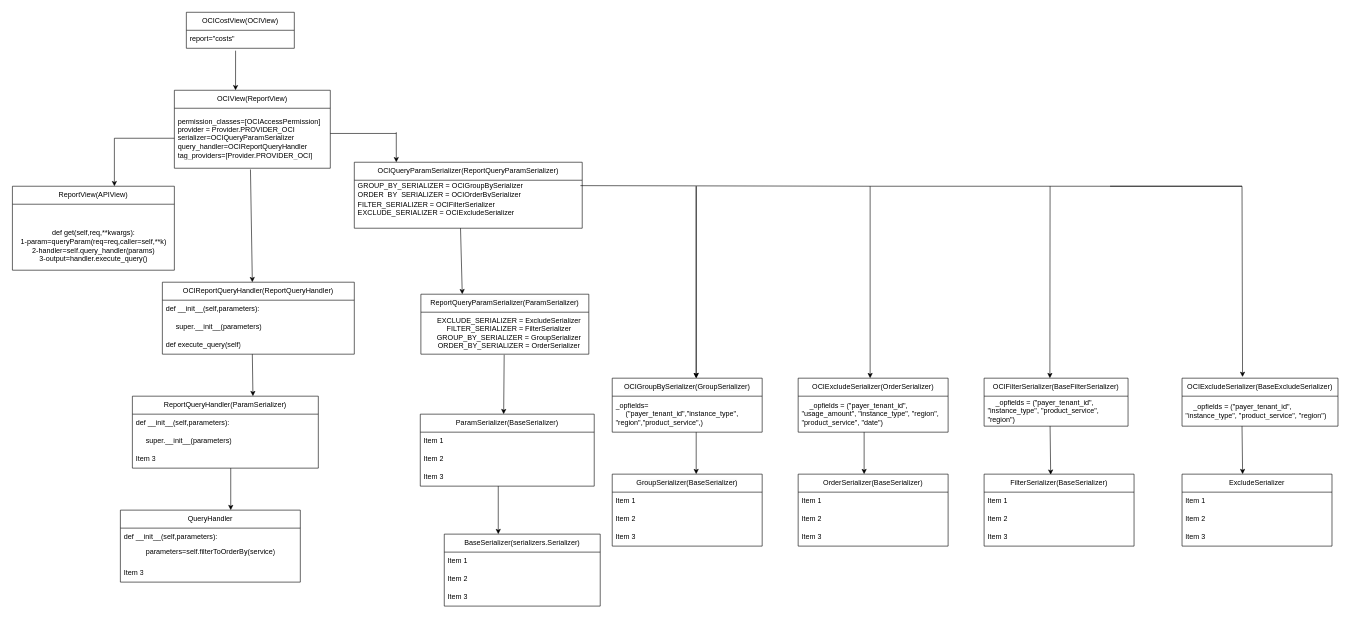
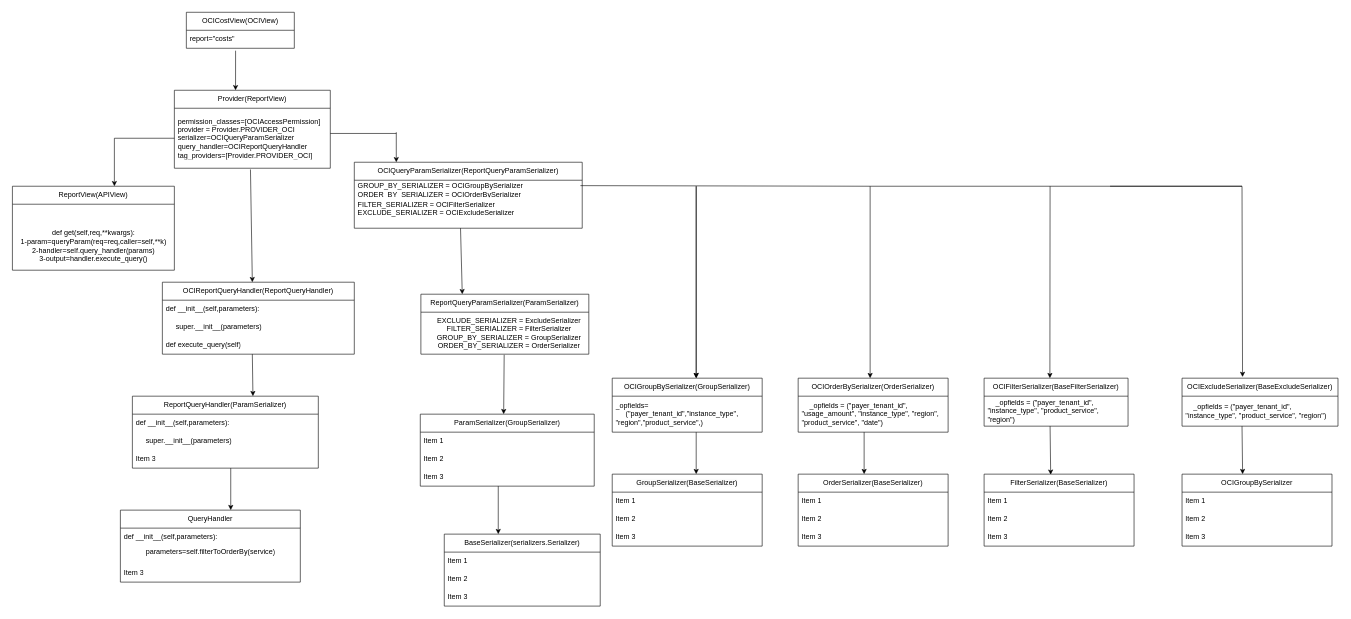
- <mxCell id="5" value="OCIView(ReportView)" style="swimlane;fontStyle=0;childLayout=stackLayout;horizontal=1;startSize=30;horizontalStack=0;resizeParent=1;resizeParentMax=0;resizeLast=0;collapsible=1;marginBottom=0;whiteSpace=wrap;html=1;" vertex="1" parent="1"><mxGeometry x="290" y="150" width="260" height="130" as="geometry" /></mxCell>
+ <mxCell id="5" value="Provider(ReportView)" style="swimlane;fontStyle=0;childLayout=stackLayout;horizontal=1;startSize=30;horizontalStack=0;resizeParent=1;resizeParentMax=0;resizeLast=0;collapsible=1;marginBottom=0;whiteSpace=wrap;html=1;" vertex="1" parent="1"><mxGeometry x="290" y="150" width="260" height="130" as="geometry" /></mxCell>
- <mxCell id="51" value="&lt;span style=&quot;text-align: left;&quot;&gt;OCIExcludeSerializer(Order&lt;/span&gt;&lt;span style=&quot;text-align: left;&quot;&gt;Serializer&lt;/span&gt;&lt;span style=&quot;text-align: left;&quot;&gt;)&lt;/span&gt;" style="swimlane;fontStyle=0;childLayout=stackLayout;horizontal=1;startSize=30;horizontalStack=0;resizeParent=1;resizeParentMax=0;resizeLast=0;collapsible=1;marginBottom=0;whiteSpace=wrap;html=1;" vertex="1" parent="1"><mxGeometry x="1330" y="630" width="250" height="90" as="geometry" /></mxCell>
+ <mxCell id="51" value="&lt;span style=&quot;text-align: left;&quot;&gt;OCIOrderBySerializer(Order&lt;/span&gt;&lt;span style=&quot;text-align: left;&quot;&gt;Serializer&lt;/span&gt;&lt;span style=&quot;text-align: left;&quot;&gt;)&lt;/span&gt;" style="swimlane;fontStyle=0;childLayout=stackLayout;horizontal=1;startSize=30;horizontalStack=0;resizeParent=1;resizeParentMax=0;resizeLast=0;collapsible=1;marginBottom=0;whiteSpace=wrap;html=1;" vertex="1" parent="1"><mxGeometry x="1330" y="630" width="250" height="90" as="geometry" /></mxCell>
- <mxCell id="35" value="&lt;span style=&quot;text-align: left;&quot;&gt;ParamSerializer(BaseSerializer)&lt;/span&gt;" style="swimlane;fontStyle=0;childLayout=stackLayout;horizontal=1;startSize=30;horizontalStack=0;resizeParent=1;resizeParentMax=0;resizeLast=0;collapsible=1;marginBottom=0;whiteSpace=wrap;html=1;" vertex="1" parent="1"><mxGeometry x="700" y="690" width="290" height="120" as="geometry" /></mxCell>
+ <mxCell id="35" value="&lt;span style=&quot;text-align: left;&quot;&gt;ParamSerializer(GroupSerializer)&lt;/span&gt;" style="swimlane;fontStyle=0;childLayout=stackLayout;horizontal=1;startSize=30;horizontalStack=0;resizeParent=1;resizeParentMax=0;resizeLast=0;collapsible=1;marginBottom=0;whiteSpace=wrap;html=1;" vertex="1" parent="1"><mxGeometry x="700" y="690" width="290" height="120" as="geometry" /></mxCell>
- <mxCell id="74" value="&lt;div style=&quot;text-align: left;&quot;&gt;&lt;span style=&quot;background-color: initial;&quot;&gt;ExcludeSerializer&lt;/span&gt;&lt;/div&gt;" style="swimlane;fontStyle=0;childLayout=stackLayout;horizontal=1;startSize=30;horizontalStack=0;resizeParent=1;resizeParentMax=0;resizeLast=0;collapsible=1;marginBottom=0;whiteSpace=wrap;html=1;" vertex="1" parent="1"><mxGeometry x="1970" y="790" width="250" height="120" as="geometry" /></mxCell>
+ <mxCell id="74" value="&lt;div style=&quot;text-align: left;&quot;&gt;&lt;span style=&quot;background-color: initial;&quot;&gt;OCIGroupBySerializer&lt;/span&gt;&lt;/div&gt;" style="swimlane;fontStyle=0;childLayout=stackLayout;horizontal=1;startSize=30;horizontalStack=0;resizeParent=1;resizeParentMax=0;resizeLast=0;collapsible=1;marginBottom=0;whiteSpace=wrap;html=1;" vertex="1" parent="1"><mxGeometry x="1970" y="790" width="250" height="120" as="geometry" /></mxCell>
